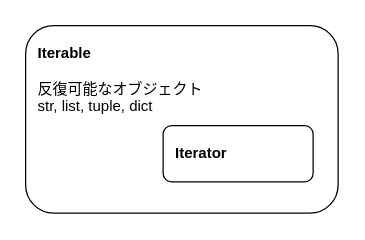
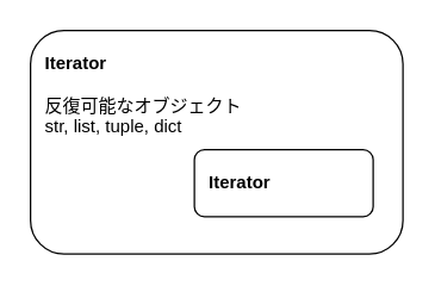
- <mxCell id="2" value="&lt;b&gt;Iterable&lt;br&gt;&lt;/b&gt;&lt;br&gt;反復可能なオブジェクト&lt;br&gt;str, list, tuple, dict" style="rounded=1;whiteSpace=wrap;html=1;align=left;verticalAlign=top;spacing=10;" parent="1" vertex="1"><mxGeometry x="20" y="20" width="250" height="150" as="geometry" /></mxCell>
+ <mxCell id="2" value="&lt;b&gt;Iterator&lt;br&gt;&lt;/b&gt;&lt;br&gt;反復可能なオブジェクト&lt;br&gt;str, list, tuple, dict" style="rounded=1;whiteSpace=wrap;html=1;align=left;verticalAlign=top;spacing=10;" parent="1" vertex="1"><mxGeometry x="20" y="20" width="250" height="150" as="geometry" /></mxCell>
